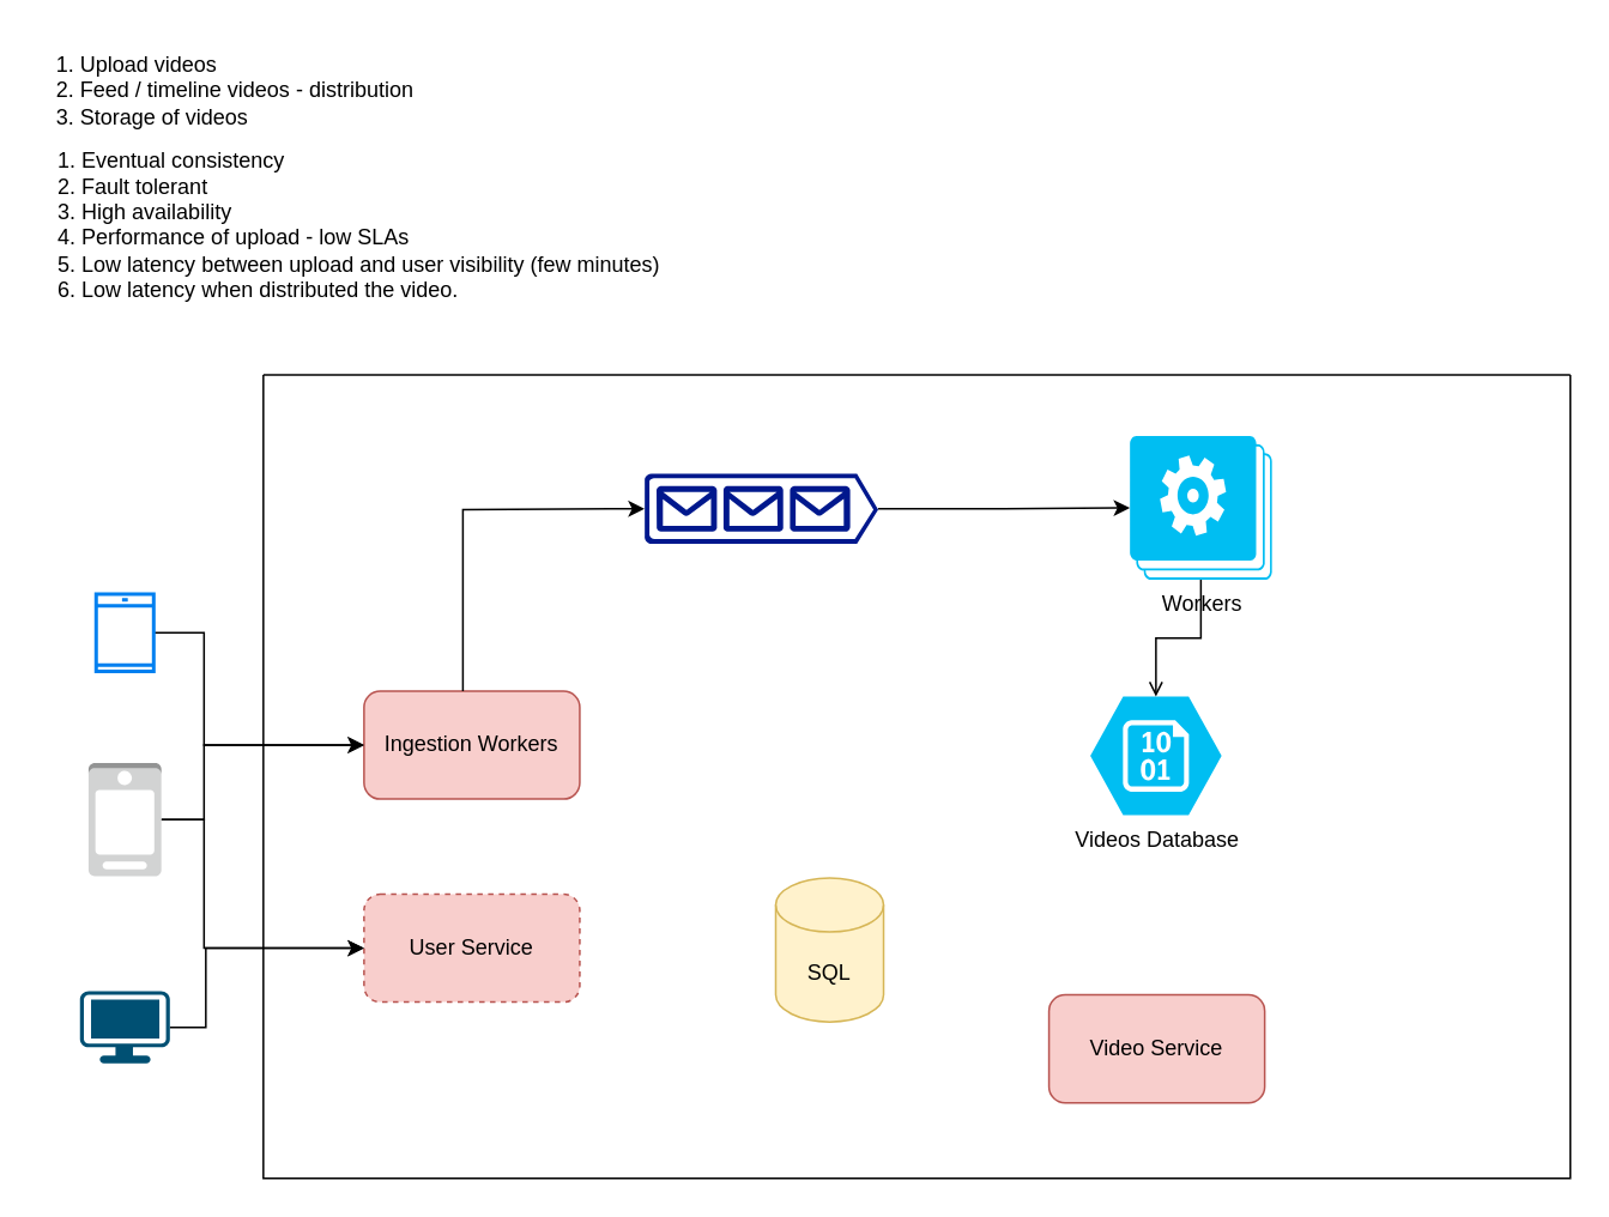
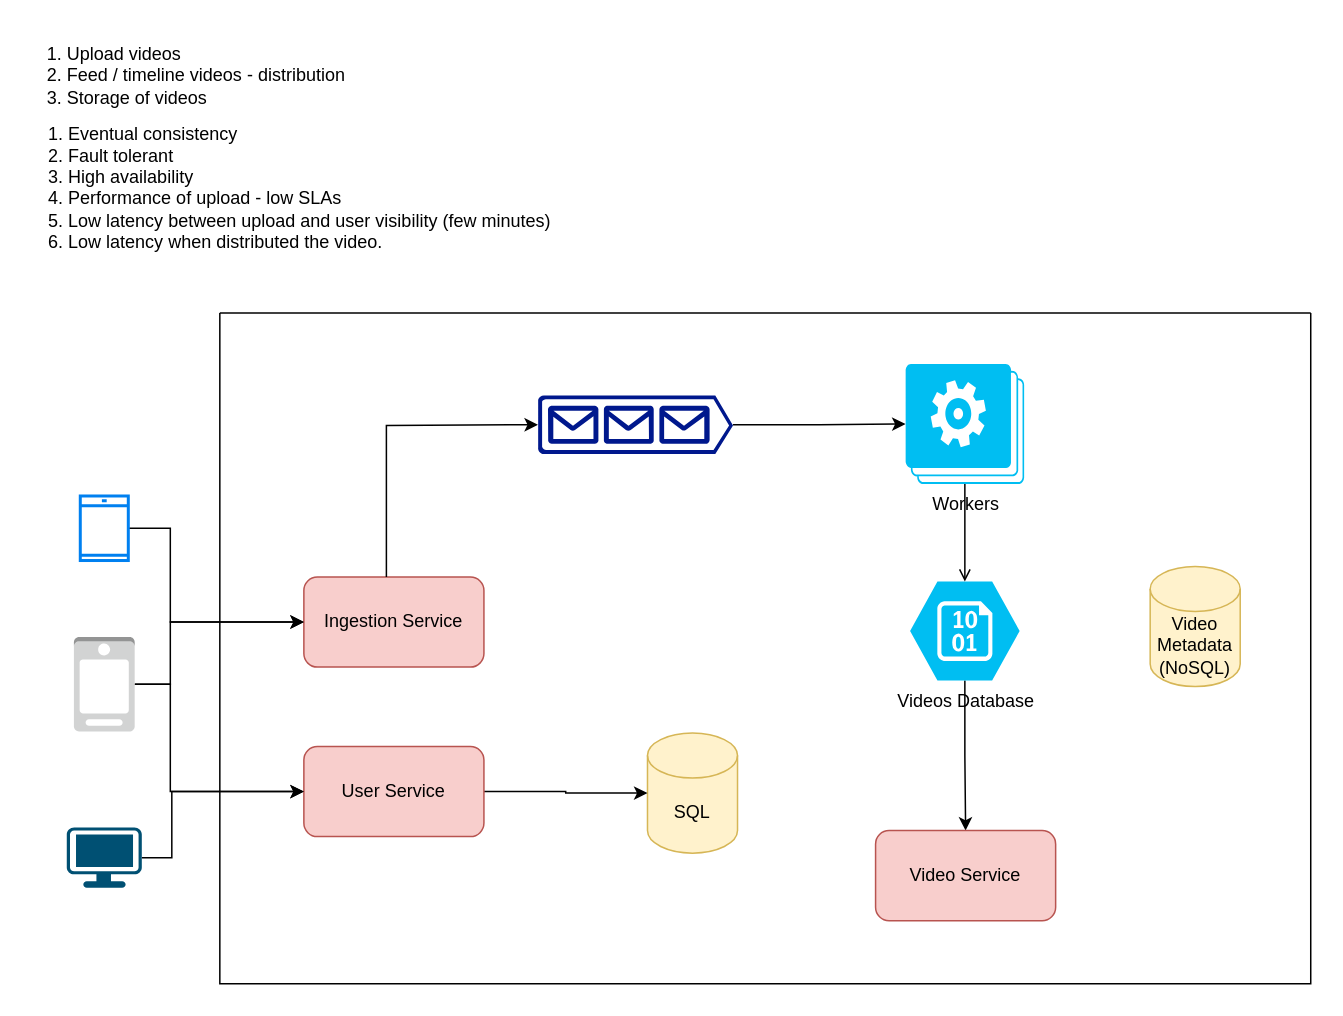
- <mxCell id="13" value="Workers" style="verticalLabelPosition=bottom;html=1;verticalAlign=top;align=center;strokeColor=none;fillColor=#00BEF2;shape=mxgraph.azure.worker_roles;" vertex="1" parent="4"><mxGeometry x="482" y="34" width="79" height="80" as="geometry" /></mxCell>
+ <mxCell id="13" value="Workers" style="verticalLabelPosition=bottom;html=1;verticalAlign=top;align=center;strokeColor=none;fillColor=#00BEF2;shape=mxgraph.azure.worker_roles;" vertex="1" parent="4"><mxGeometry x="457" y="34" width="79" height="80" as="geometry" /></mxCell>
- <mxCell id="5" value="Ingestion Workers" style="rounded=1;whiteSpace=wrap;html=1;fillColor=#f8cecc;strokeColor=#b85450;" vertex="1" parent="4"><mxGeometry x="56" y="176" width="120" height="60" as="geometry" /></mxCell>
+ <mxCell id="5" value="Ingestion Service" style="rounded=1;whiteSpace=wrap;html=1;fillColor=#f8cecc;strokeColor=#b85450;" vertex="1" parent="4"><mxGeometry x="56" y="176" width="120" height="60" as="geometry" /></mxCell>
+ <mxCell id="8" value="Video Metadata (NoSQL)" style="shape=cylinder3;whiteSpace=wrap;html=1;boundedLbl=1;backgroundOutline=1;size=15;fillColor=#fff2cc;strokeColor=#d6b656;" vertex="1" parent="4"><mxGeometry x="620" y="169" width="60" height="80" as="geometry" /></mxCell>
+ <mxCell id="6" value="" style="edgeStyle=orthogonalEdgeStyle;rounded=0;orthogonalLoop=1;jettySize=auto;html=1;" edge="1" parent="4" source="7" target="15"><mxGeometry relative="1" as="geometry" /></mxCell>
- <mxCell id="17" value="User Service" style="rounded=1;whiteSpace=wrap;html=1;fillColor=#f8cecc;strokeColor=#b85450;dashed=1;" vertex="1" parent="1"><mxGeometry x="202" y="497" width="120" height="60" as="geometry" /></mxCell>
+ <mxCell id="17" value="User Service" style="rounded=1;whiteSpace=wrap;html=1;fillColor=#f8cecc;strokeColor=#b85450;" vertex="1" parent="1"><mxGeometry x="202" y="497" width="120" height="60" as="geometry" /></mxCell>
+ <mxCell id="16" value="" style="edgeStyle=orthogonalEdgeStyle;rounded=0;orthogonalLoop=1;jettySize=auto;html=1;" edge="1" parent="1" source="17" target="14"><mxGeometry relative="1" as="geometry" /></mxCell>
